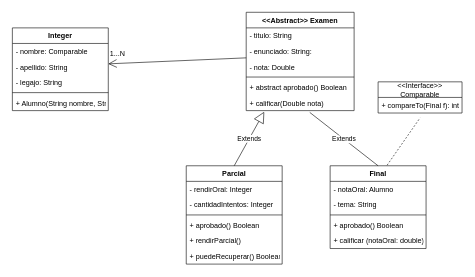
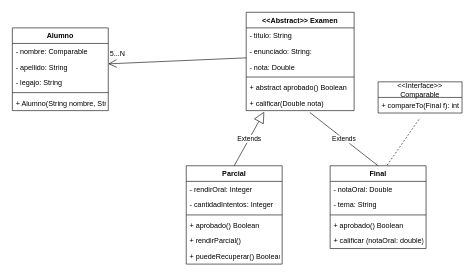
- <mxCell id="2" value="Integer" style="swimlane;fontStyle=1;align=center;verticalAlign=top;childLayout=stackLayout;horizontal=1;startSize=26;horizontalStack=0;resizeParent=1;resizeParentMax=0;resizeLast=0;collapsible=1;marginBottom=0;" vertex="1" parent="1"><mxGeometry x="20" y="46" width="160" height="138" as="geometry" /></mxCell>
+ <mxCell id="2" value="Alumno" style="swimlane;fontStyle=1;align=center;verticalAlign=top;childLayout=stackLayout;horizontal=1;startSize=26;horizontalStack=0;resizeParent=1;resizeParentMax=0;resizeLast=0;collapsible=1;marginBottom=0;" vertex="1" parent="1"><mxGeometry x="20" y="46" width="160" height="138" as="geometry" /></mxCell>
- <mxCell id="16" value="1...N" style="text;html=1;align=center;verticalAlign=middle;resizable=0;points=[];autosize=1;strokeColor=none;fillColor=none;" vertex="1" parent="1"><mxGeometry x="170" y="74" width="50" height="30" as="geometry" /></mxCell>
+ <mxCell id="16" value="5...N" style="text;html=1;align=center;verticalAlign=middle;resizable=0;points=[];autosize=1;strokeColor=none;fillColor=none;" vertex="1" parent="1"><mxGeometry x="170" y="74" width="50" height="30" as="geometry" /></mxCell>
- <mxCell id="26" value="- notaOral: Alumno" style="text;strokeColor=none;fillColor=none;align=left;verticalAlign=top;spacingLeft=4;spacingRight=4;overflow=hidden;rotatable=0;points=[[0,0.5],[1,0.5]];portConstraint=eastwest;" vertex="1" parent="25"><mxGeometry y="26" width="160" height="26" as="geometry" /></mxCell>
+ <mxCell id="26" value="- notaOral: Double" style="text;strokeColor=none;fillColor=none;align=left;verticalAlign=top;spacingLeft=4;spacingRight=4;overflow=hidden;rotatable=0;points=[[0,0.5],[1,0.5]];portConstraint=eastwest;" vertex="1" parent="25"><mxGeometry y="26" width="160" height="26" as="geometry" /></mxCell>
